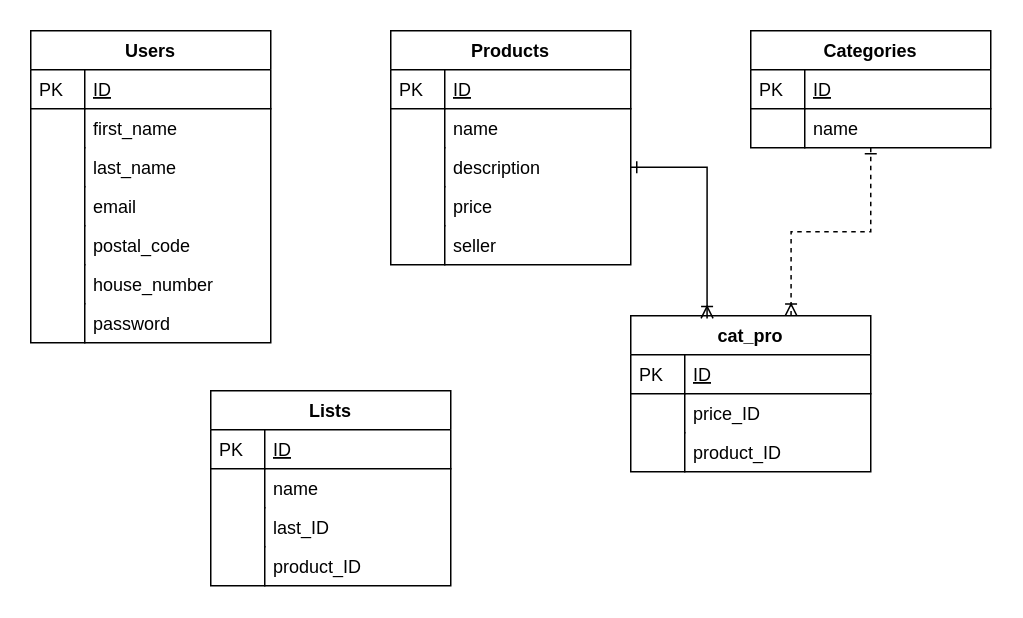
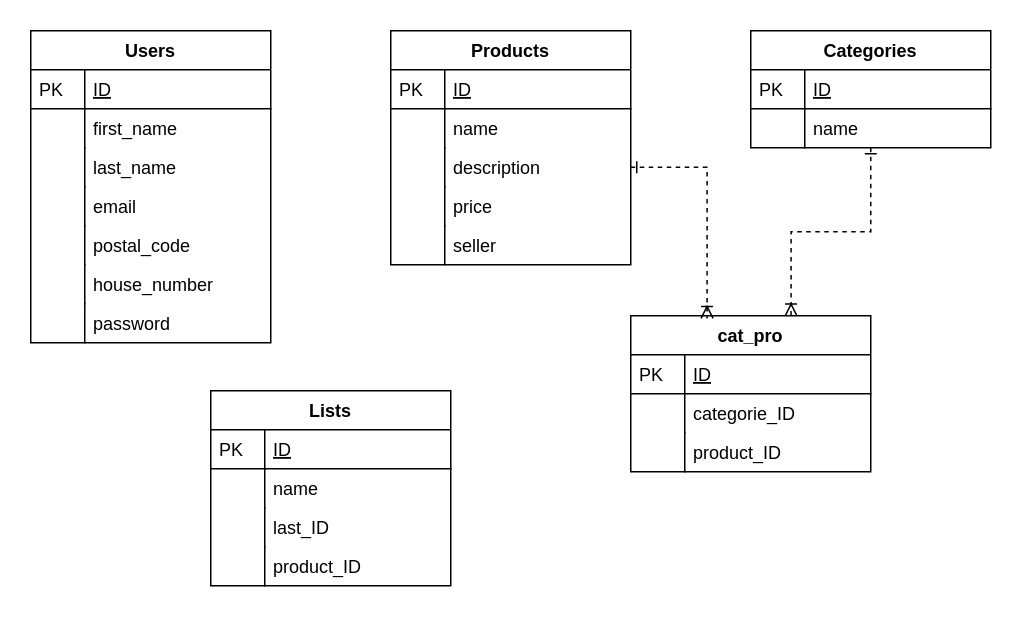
- <mxCell id="41" style="edgeStyle=orthogonalEdgeStyle;rounded=0;orthogonalLoop=1;jettySize=auto;html=1;exitX=1;exitY=0.5;exitDx=0;exitDy=0;entryX=0.318;entryY=0.017;entryDx=0;entryDy=0;entryPerimeter=0;startArrow=ERone;startFill=0;endArrow=ERoneToMany;endFill=0;" parent="1" source="22" target="34" edge="1"><mxGeometry relative="1" as="geometry" /></mxCell>
+ <mxCell id="41" style="edgeStyle=orthogonalEdgeStyle;rounded=0;orthogonalLoop=1;jettySize=auto;html=1;exitX=1;exitY=0.5;exitDx=0;exitDy=0;entryX=0.318;entryY=0.017;entryDx=0;entryDy=0;entryPerimeter=0;startArrow=ERone;startFill=0;endArrow=ERoneToMany;endFill=0;dashed=1;" parent="1" source="22" target="34" edge="1"><mxGeometry relative="1" as="geometry" /></mxCell>
- <mxCell id="37" value="price_ID" style="shape=partialRectangle;top=0;left=0;right=0;bottom=0;align=left;verticalAlign=top;fillColor=none;spacingLeft=40;spacingRight=4;overflow=hidden;rotatable=0;points=[[0,0.5],[1,0.5]];portConstraint=eastwest;dropTarget=0;rounded=0;shadow=0;strokeWidth=1;" parent="34" vertex="1"><mxGeometry y="52" width="160" height="26" as="geometry" /></mxCell>
+ <mxCell id="37" value="categorie_ID" style="shape=partialRectangle;top=0;left=0;right=0;bottom=0;align=left;verticalAlign=top;fillColor=none;spacingLeft=40;spacingRight=4;overflow=hidden;rotatable=0;points=[[0,0.5],[1,0.5]];portConstraint=eastwest;dropTarget=0;rounded=0;shadow=0;strokeWidth=1;" parent="34" vertex="1"><mxGeometry y="52" width="160" height="26" as="geometry" /></mxCell>
